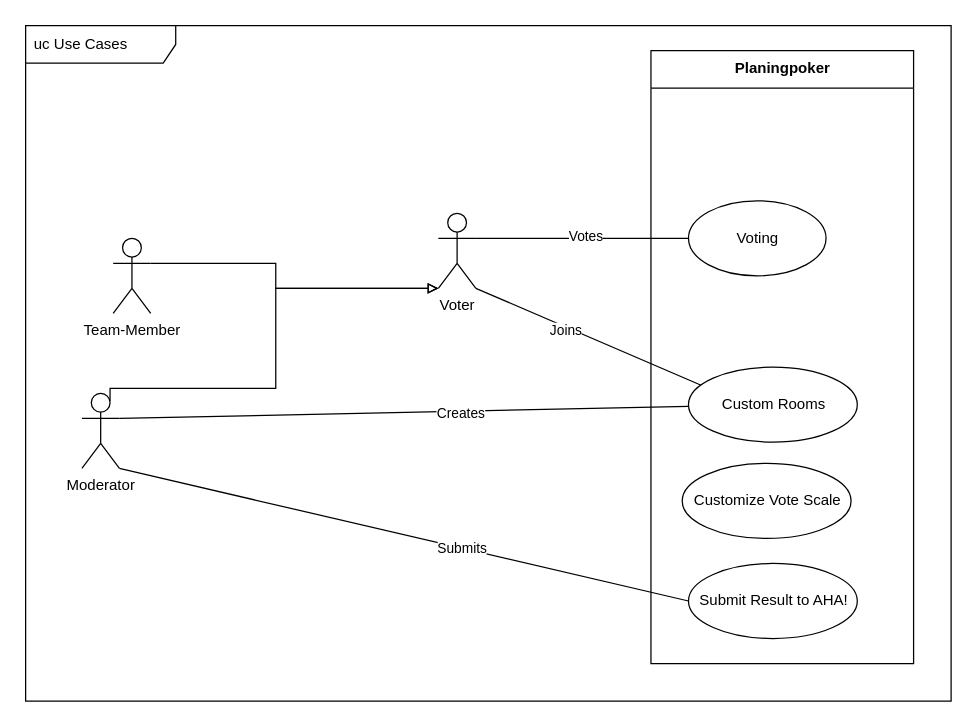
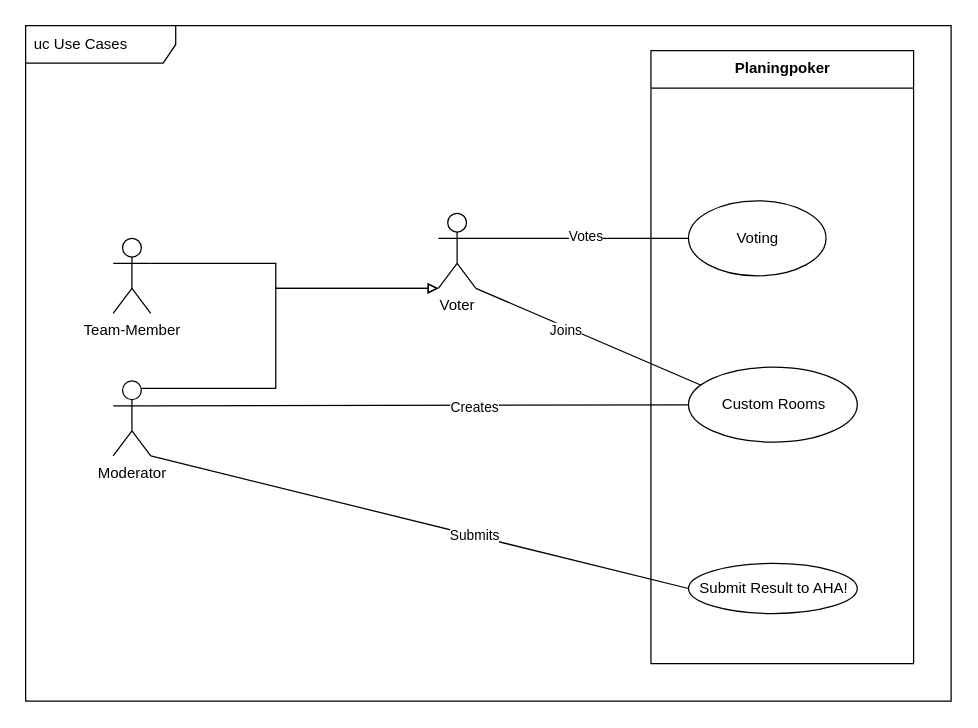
- <mxCell id="13" value="Moderator" style="shape=umlActor;verticalLabelPosition=bottom;verticalAlign=top;html=1;" vertex="1" parent="1"><mxGeometry x="65" y="314" width="30" height="60" as="geometry" /></mxCell>
+ <mxCell id="13" value="Moderator" style="shape=umlActor;verticalLabelPosition=bottom;verticalAlign=top;html=1;" vertex="1" parent="1"><mxGeometry x="90" y="304" width="30" height="60" as="geometry" /></mxCell>
- <mxCell id="15" value="Customize Vote Scale" style="shape=ellipse;container=1;horizontal=1;horizontalStack=0;resizeParent=1;resizeParentMax=0;resizeLast=0;html=1;dashed=0;collapsible=0;" vertex="1" parent="1"><mxGeometry x="545" y="370" width="135" height="60" as="geometry" /></mxCell>
- <mxCell id="19" value="Submit Result to AHA!" style="shape=ellipse;container=1;horizontal=1;horizontalStack=0;resizeParent=1;resizeParentMax=0;resizeLast=0;html=1;dashed=0;collapsible=0;" vertex="1" parent="1"><mxGeometry x="550" y="450" width="135" height="60" as="geometry" /></mxCell>
+ <mxCell id="19" value="Submit Result to AHA!" style="shape=ellipse;container=1;horizontal=1;horizontalStack=0;resizeParent=1;resizeParentMax=0;resizeLast=0;html=1;dashed=0;collapsible=0;" vertex="1" parent="1"><mxGeometry x="550" y="450" width="135" height="40" as="geometry" /></mxCell>
